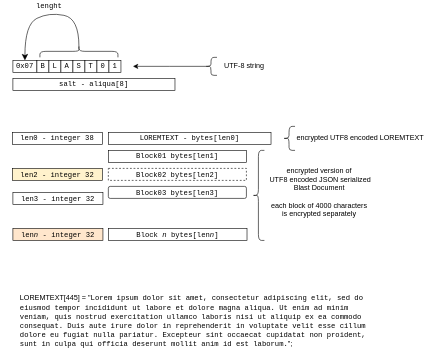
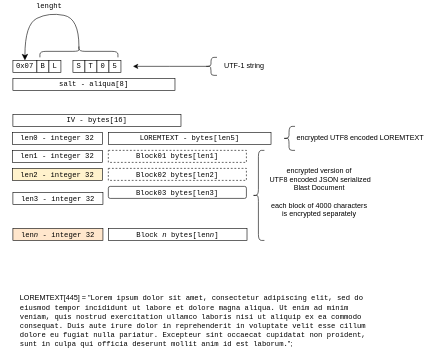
- <mxCell id="26" value="&lt;font face=&quot;Courier New&quot;&gt;A&lt;/font&gt;" style="rounded=0;whiteSpace=wrap;html=1;" parent="22" vertex="1"><mxGeometry x="80" width="20" height="20" as="geometry" /></mxCell>
- <mxCell id="30" value="&lt;font face=&quot;Courier New&quot;&gt;1&lt;/font&gt;" style="rounded=0;whiteSpace=wrap;html=1;" parent="22" vertex="1"><mxGeometry x="160" width="20" height="20" as="geometry" /></mxCell>
+ <mxCell id="30" value="&lt;font face=&quot;Courier New&quot;&gt;5&lt;/font&gt;" style="rounded=0;whiteSpace=wrap;html=1;" parent="22" vertex="1"><mxGeometry x="160" width="20" height="20" as="geometry" /></mxCell>
- <mxCell id="4" value="UTF-8 string" style="text;html=1;align=center;verticalAlign=middle;resizable=0;points=[];autosize=1;strokeColor=none;fillColor=none;" parent="1" vertex="1"><mxGeometry x="361" y="95" width="90" height="30" as="geometry" /></mxCell>
+ <mxCell id="4" value="UTF-1 string" style="text;html=1;align=center;verticalAlign=middle;resizable=0;points=[];autosize=1;strokeColor=none;fillColor=none;" parent="1" vertex="1"><mxGeometry x="361" y="95" width="90" height="30" as="geometry" /></mxCell>
+ <mxCell id="5" value="&lt;font face=&quot;Courier New&quot;&gt;IV - bytes[16]&lt;/font&gt;" style="rounded=0;whiteSpace=wrap;html=1;" parent="1" vertex="1"><mxGeometry x="21" y="190" width="280" height="20" as="geometry" /></mxCell>
- <mxCell id="17" value="&lt;font face=&quot;Courier New&quot;&gt;len0 - integer 38&lt;/font&gt;" style="rounded=0;whiteSpace=wrap;html=1;align=center;" parent="1" vertex="1"><mxGeometry x="20" y="220" width="150" height="20" as="geometry" /></mxCell>
+ <mxCell id="17" value="&lt;font face=&quot;Courier New&quot;&gt;len0 - integer 32&lt;/font&gt;" style="rounded=0;whiteSpace=wrap;html=1;align=center;" parent="1" vertex="1"><mxGeometry x="20" y="220" width="150" height="20" as="geometry" /></mxCell>
- <mxCell id="6" value="&lt;font face=&quot;Courier New&quot;&gt;LOREMTEXT - bytes[len0]&lt;/font&gt;" style="rounded=0;whiteSpace=wrap;html=1;align=center;" parent="1" vertex="1"><mxGeometry x="180" y="220" width="271" height="20" as="geometry" /></mxCell>
+ <mxCell id="6" value="&lt;font face=&quot;Courier New&quot;&gt;LOREMTEXT - bytes[len5]&lt;/font&gt;" style="rounded=0;whiteSpace=wrap;html=1;align=center;" parent="1" vertex="1"><mxGeometry x="180" y="220" width="271" height="20" as="geometry" /></mxCell>
+ <mxCell id="18" value="&lt;font face=&quot;Courier New&quot;&gt;len1 - integer 32&lt;/font&gt;" style="rounded=0;whiteSpace=wrap;html=1;align=center;" parent="1" vertex="1"><mxGeometry x="20" y="250" width="150" height="20" as="geometry" /></mxCell>
- <mxCell id="9" value="&lt;font face=&quot;Courier New&quot;&gt;Block01 bytes[len1]&lt;/font&gt;" style="rounded=0;whiteSpace=wrap;html=1;" parent="1" vertex="1"><mxGeometry x="180" y="250" width="230" height="20" as="geometry" /></mxCell>
+ <mxCell id="9" value="&lt;font face=&quot;Courier New&quot;&gt;Block01 bytes[len1]&lt;/font&gt;" style="rounded=0;whiteSpace=wrap;html=1;dashed=1;" parent="1" vertex="1"><mxGeometry x="180" y="250" width="230" height="20" as="geometry" /></mxCell>
